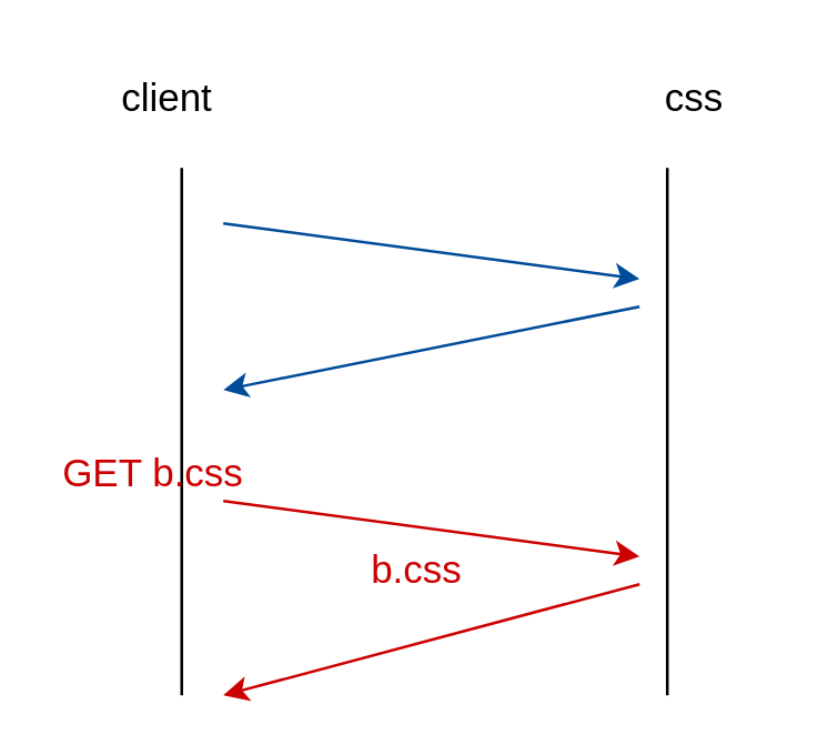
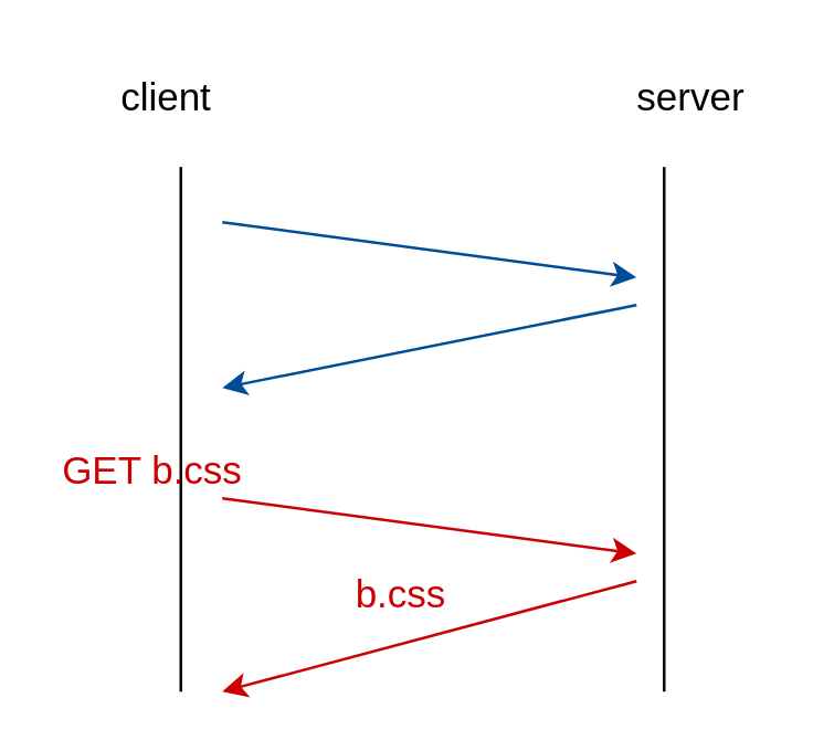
- <mxCell id="7" value="css" style="text;html=1;strokeColor=none;fillColor=none;align=center;verticalAlign=middle;whiteSpace=wrap;rounded=0;fontSize=14;" vertex="1" parent="1"><mxGeometry x="220" y="20" width="60" height="30" as="geometry" /></mxCell>
+ <mxCell id="7" value="server" style="text;html=1;strokeColor=none;fillColor=none;align=center;verticalAlign=middle;whiteSpace=wrap;rounded=0;fontSize=14;" vertex="1" parent="1"><mxGeometry x="220" y="20" width="60" height="30" as="geometry" /></mxCell>
- <mxCell id="11" value="&lt;font style=&quot;font-size: 14px&quot;&gt;b.css&lt;/font&gt;" style="text;html=1;strokeColor=none;fillColor=none;align=center;verticalAlign=middle;whiteSpace=wrap;rounded=0;fontColor=#CC0000;" vertex="1" parent="1"><mxGeometry x="115" y="190" width="70" height="30" as="geometry" /></mxCell>
+ <mxCell id="11" value="&lt;font style=&quot;font-size: 14px&quot;&gt;b.css&lt;/font&gt;" style="text;html=1;strokeColor=none;fillColor=none;align=center;verticalAlign=middle;whiteSpace=wrap;rounded=0;fontColor=#CC0000;" vertex="1" parent="1"><mxGeometry x="110" y="200" width="70" height="30" as="geometry" /></mxCell>
